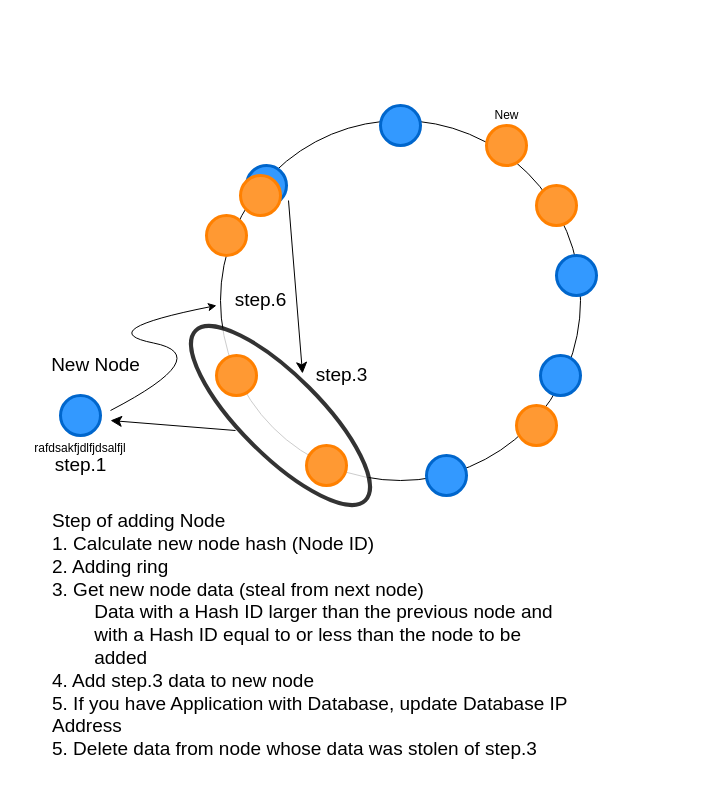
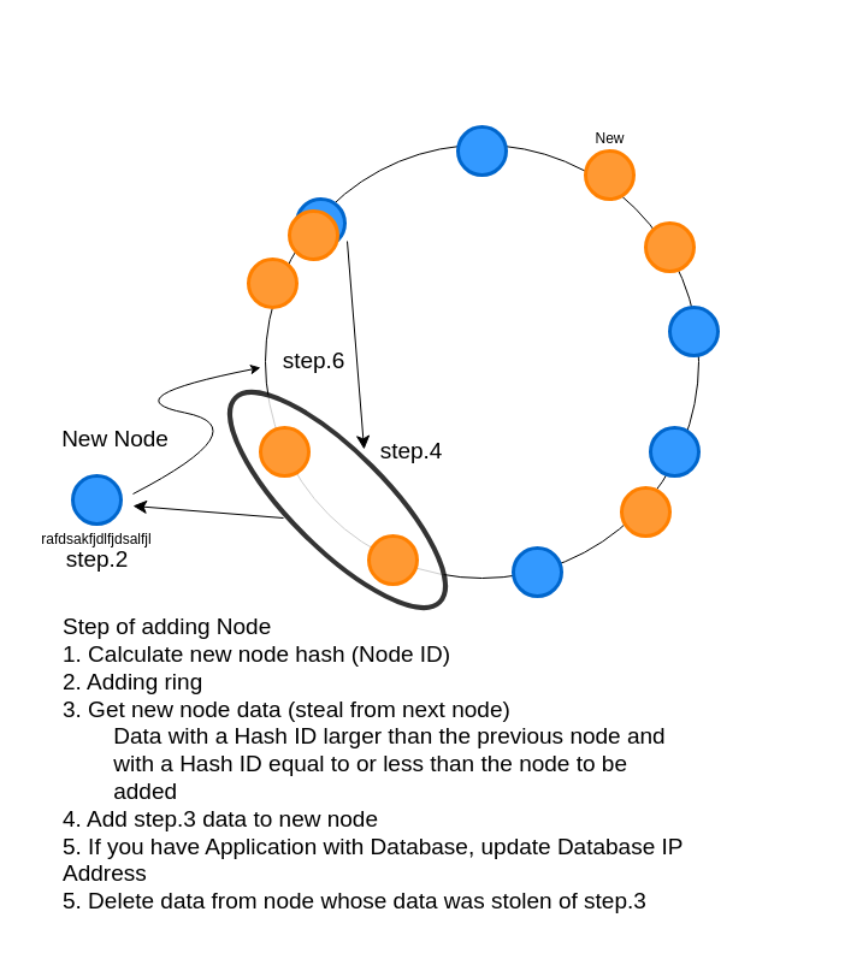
- <mxCell id="25" value="step.3" style="text;html=1;align=center;verticalAlign=middle;resizable=0;points=[];autosize=1;strokeColor=none;fontSize=19;" parent="1" vertex="1"><mxGeometry x="306" y="360" width="70" height="30" as="geometry" /></mxCell>
+ <mxCell id="25" value="step.4" style="text;html=1;align=center;verticalAlign=middle;resizable=0;points=[];autosize=1;strokeColor=none;fontSize=19;" parent="1" vertex="1"><mxGeometry x="306" y="360" width="70" height="30" as="geometry" /></mxCell>
- <mxCell id="24" value="step.1" style="text;html=1;align=center;verticalAlign=middle;resizable=0;points=[];autosize=1;strokeColor=none;fontSize=19;" parent="1" vertex="1"><mxGeometry x="45" y="450" width="70" height="30" as="geometry" /></mxCell>
+ <mxCell id="24" value="step.2" style="text;html=1;align=center;verticalAlign=middle;resizable=0;points=[];autosize=1;strokeColor=none;fontSize=19;" parent="1" vertex="1"><mxGeometry x="45" y="450" width="70" height="30" as="geometry" /></mxCell>
